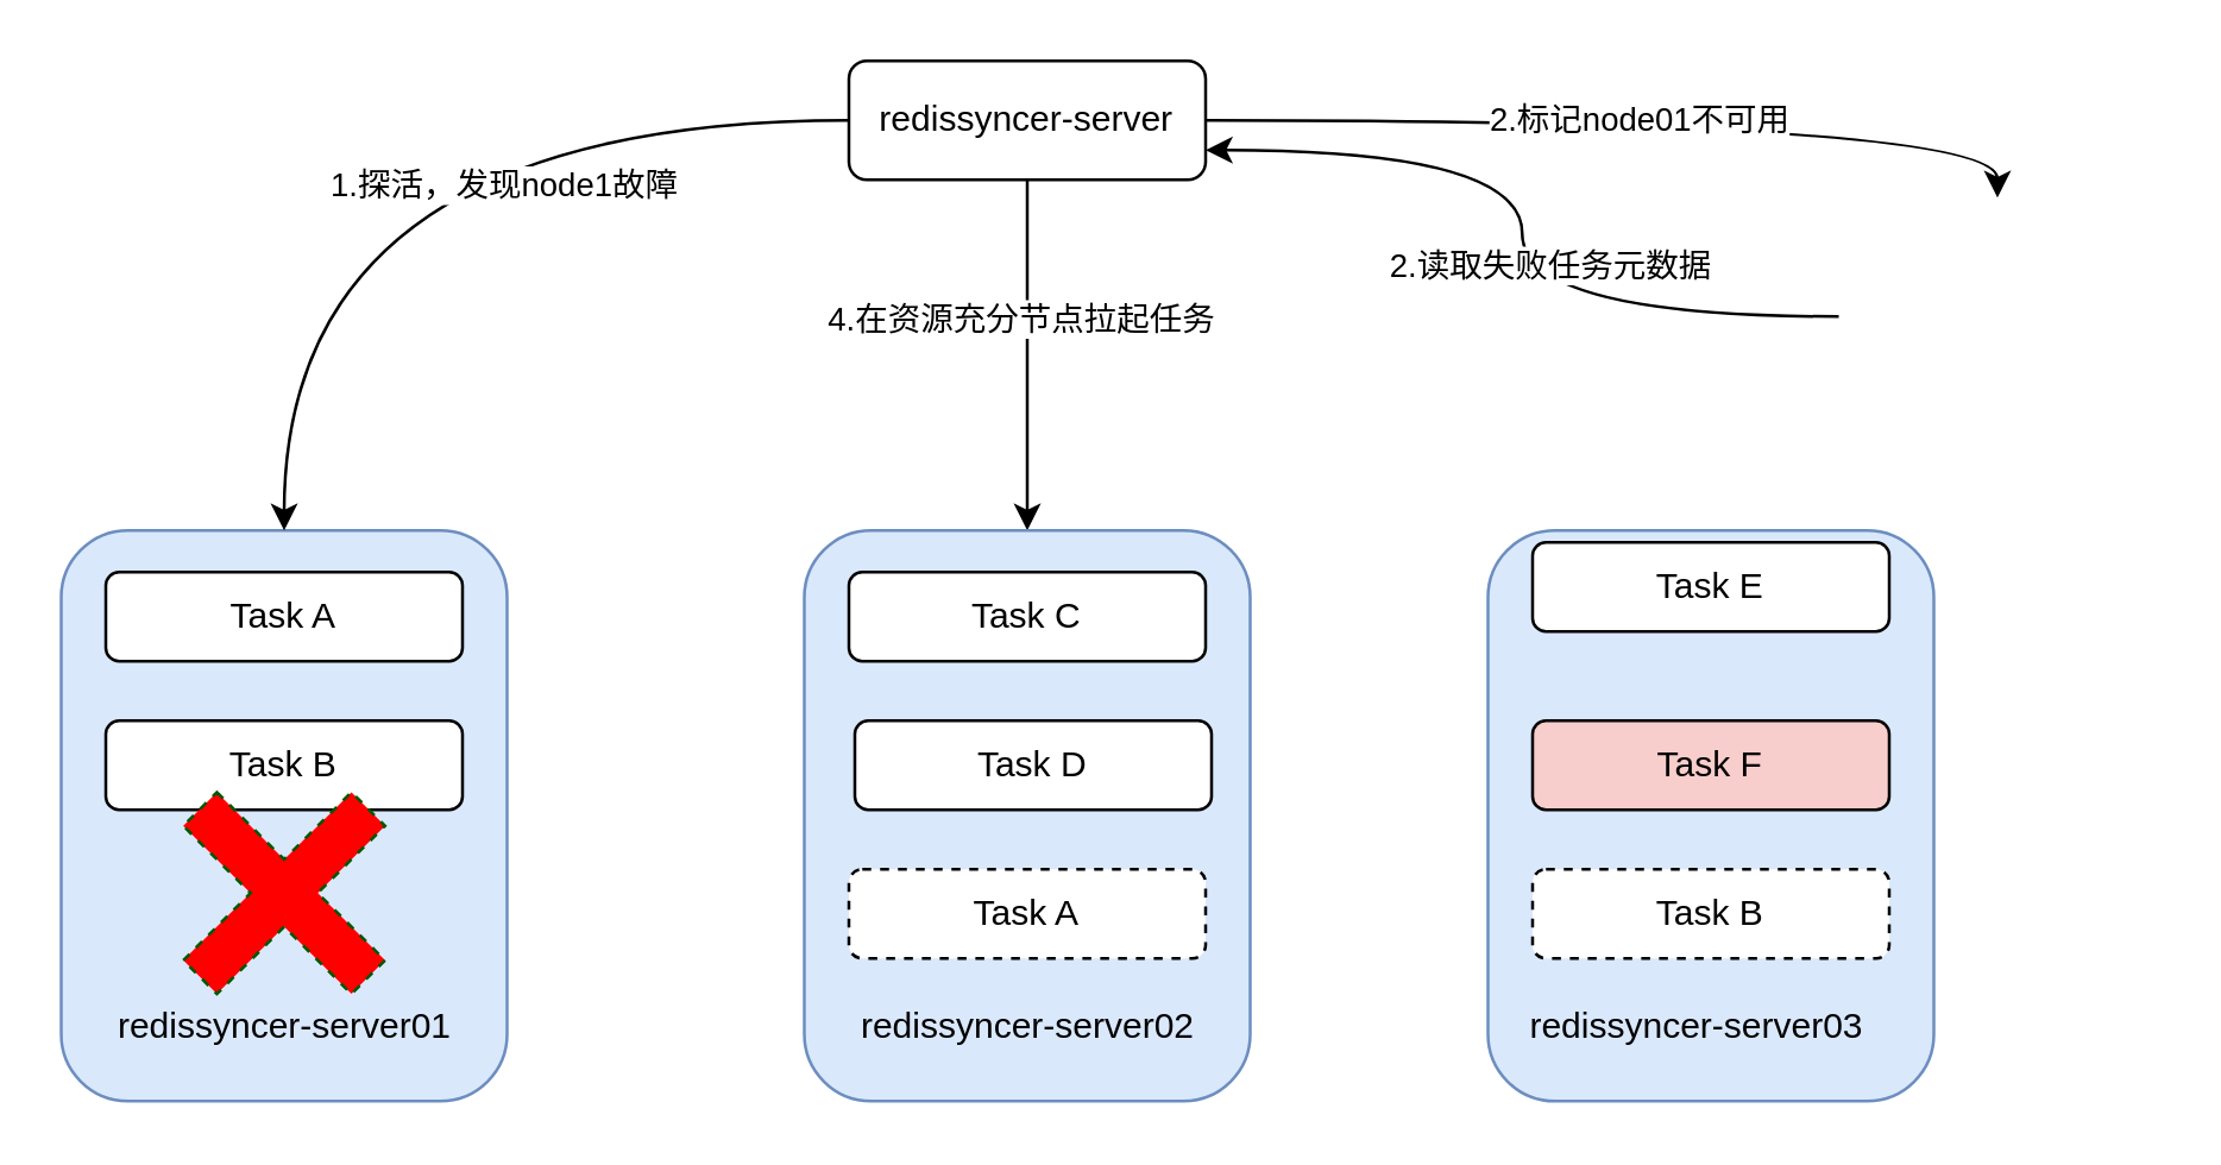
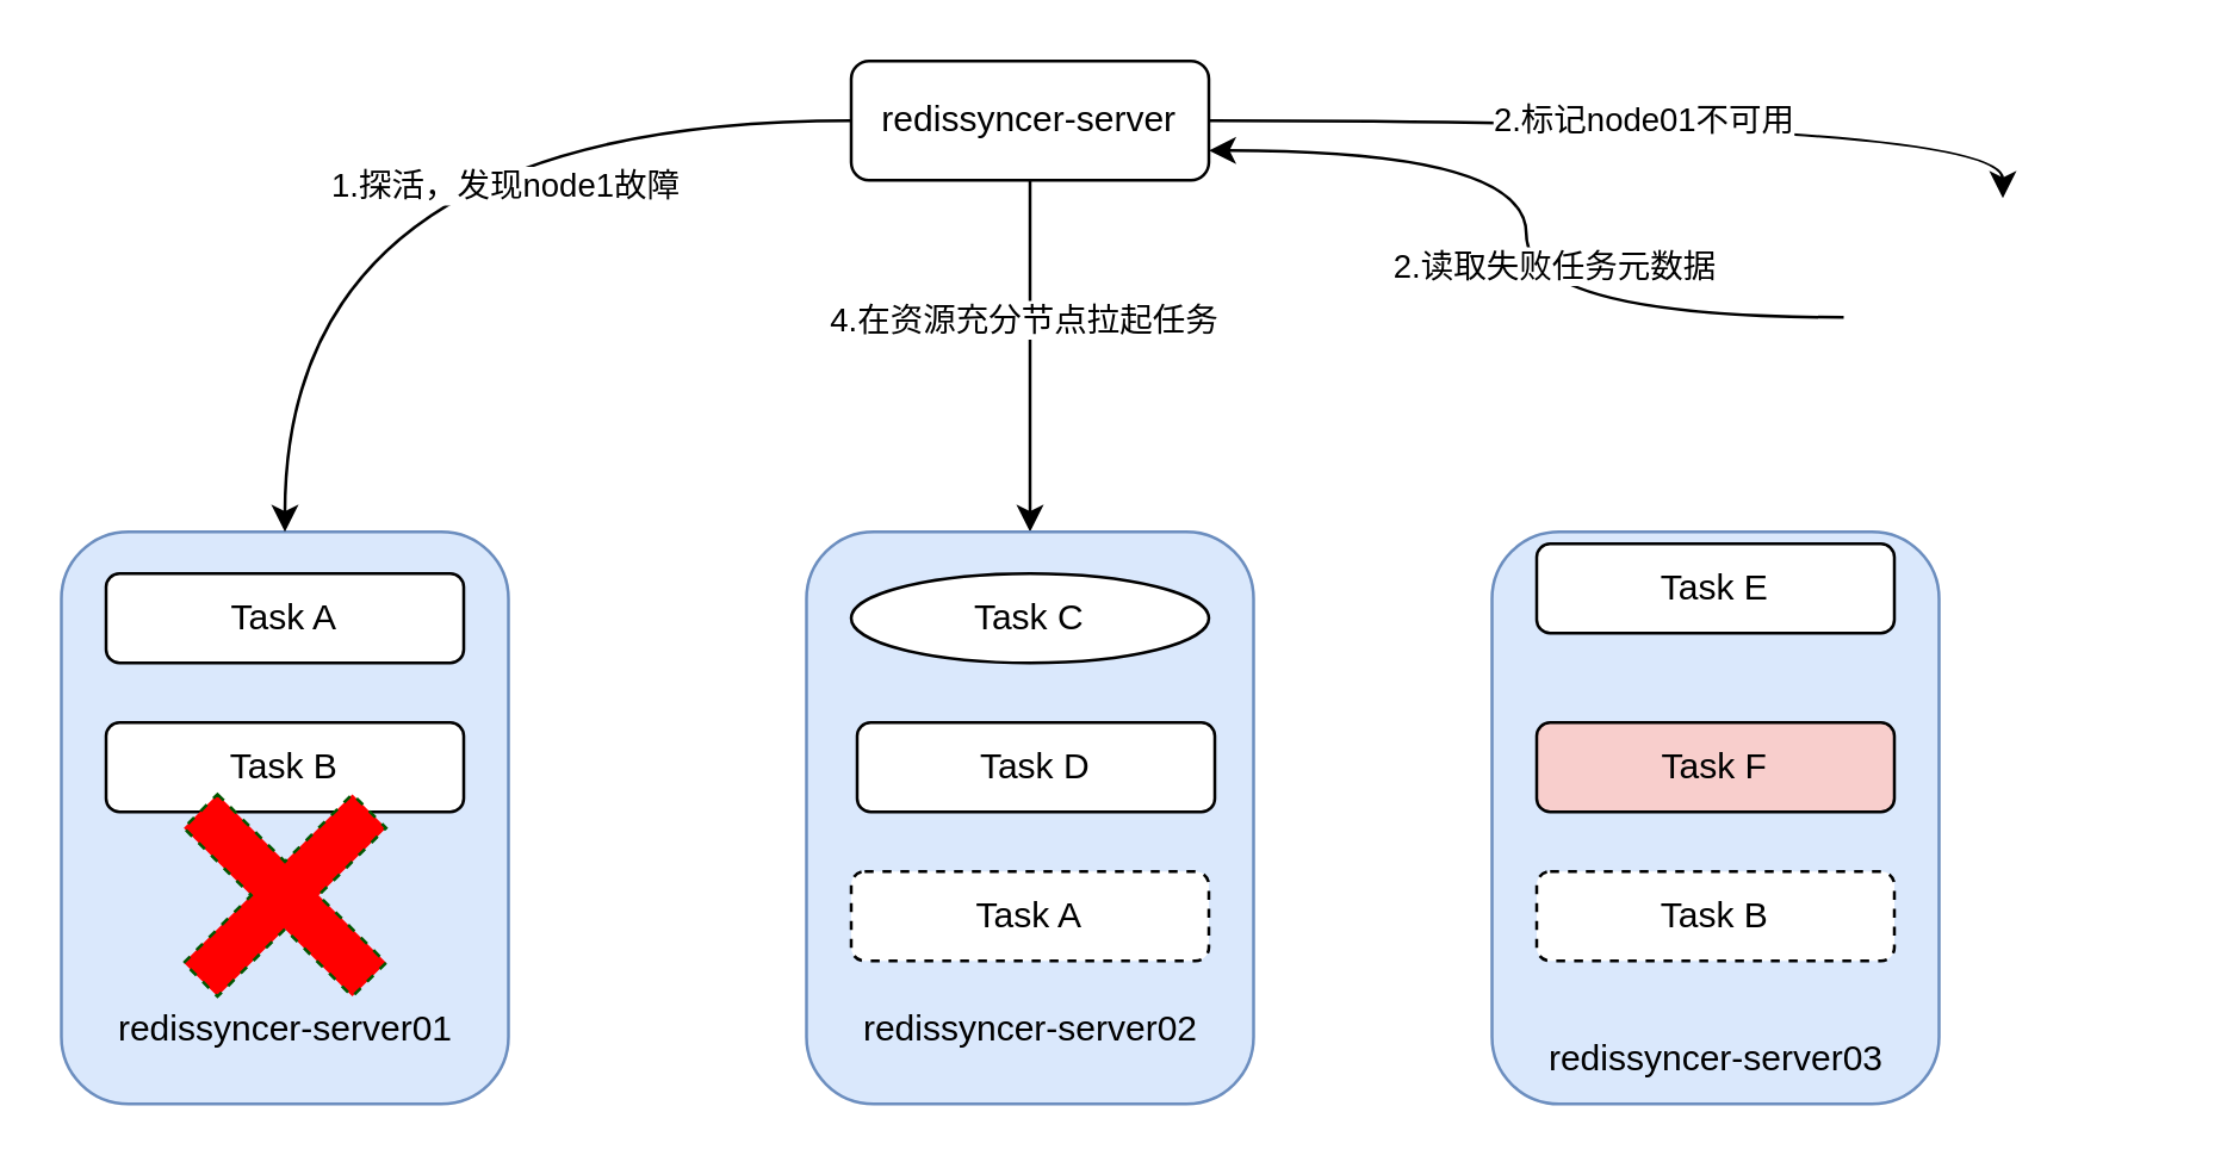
- <mxCell id="16" value="Task C" style="rounded=1;whiteSpace=wrap;html=1;" vertex="1" parent="1"><mxGeometry x="285" y="192" width="120" height="30" as="geometry" /></mxCell>
+ <mxCell id="16" value="Task C" style="ellipse;whiteSpace=wrap;html=1;" vertex="1" parent="1"><mxGeometry x="285" y="192" width="120" height="30" as="geometry" /></mxCell>
- <mxCell id="22" value="redissyncer-server03" style="text;html=1;strokeColor=none;fillColor=none;align=center;verticalAlign=middle;whiteSpace=wrap;rounded=0;" vertex="1" parent="1"><mxGeometry x="507.5" y="330" width="125" height="30" as="geometry" /></mxCell>
+ <mxCell id="22" value="redissyncer-server03" style="text;html=1;strokeColor=none;fillColor=none;align=center;verticalAlign=middle;whiteSpace=wrap;rounded=0;" vertex="1" parent="1"><mxGeometry x="512.5" y="340" width="125" height="30" as="geometry" /></mxCell>
